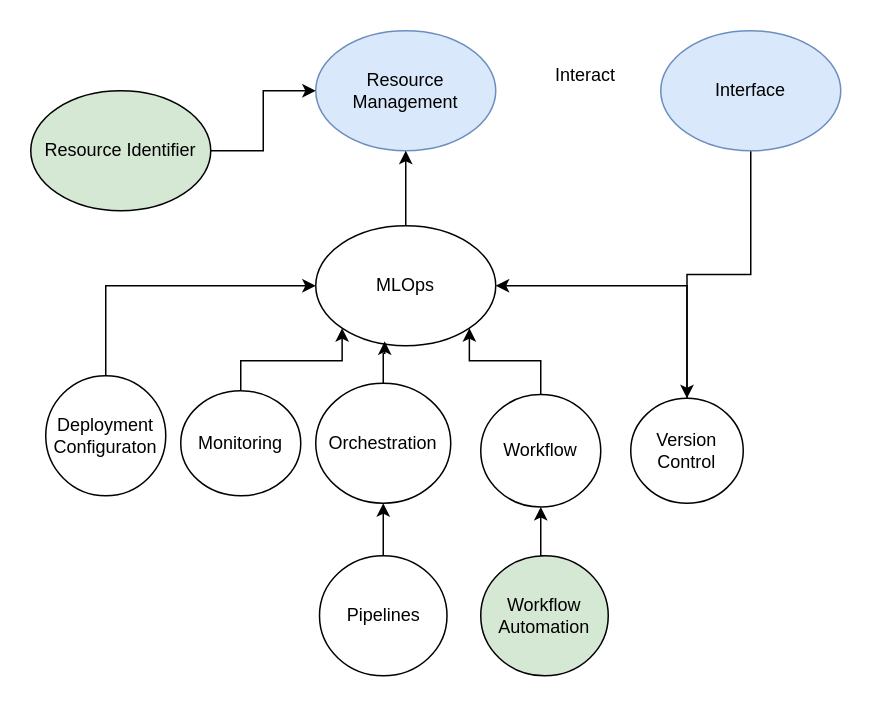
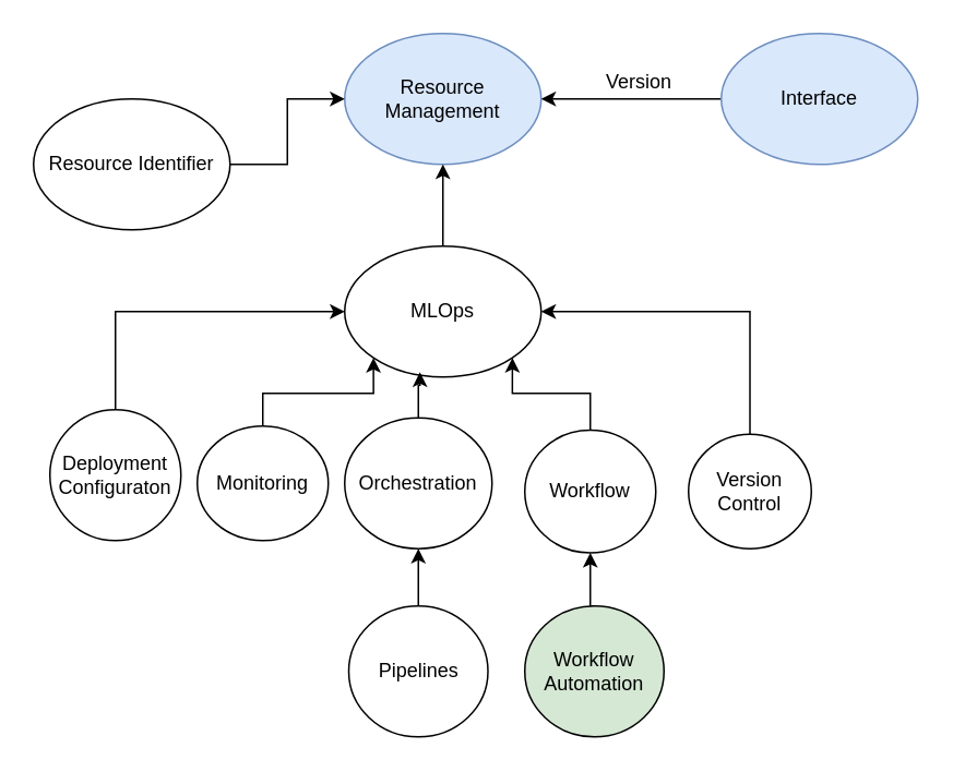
- <mxCell id="23" value="Interact" style="text;html=1;align=center;verticalAlign=middle;whiteSpace=wrap;rounded=0;" vertex="1" parent="1"><mxGeometry x="360" y="35" width="60" height="30" as="geometry" /></mxCell>
+ <mxCell id="23" value="Version" style="text;html=1;align=center;verticalAlign=middle;whiteSpace=wrap;rounded=0;" vertex="1" parent="1"><mxGeometry x="360" y="35" width="60" height="30" as="geometry" /></mxCell>
- <mxCell id="6" value="Resource Identifier" style="ellipse;whiteSpace=wrap;html=1;fillColor=#d5e8d4;" parent="1" vertex="1"><mxGeometry x="20" y="60" width="120" height="80" as="geometry" /></mxCell>
+ <mxCell id="6" value="Resource Identifier" style="ellipse;whiteSpace=wrap;html=1;" parent="1" vertex="1"><mxGeometry x="20" y="60" width="120" height="80" as="geometry" /></mxCell>
- <mxCell id="21" style="edgeStyle=orthogonalEdgeStyle;rounded=0;orthogonalLoop=1;jettySize=auto;html=1;" edge="1" parent="1" source="22" target="10"><mxGeometry relative="1" as="geometry" /></mxCell>
+ <mxCell id="21" style="edgeStyle=orthogonalEdgeStyle;rounded=0;orthogonalLoop=1;jettySize=auto;html=1;entryX=1;entryY=0.5;entryDx=0;entryDy=0;" edge="1" parent="1" source="22" target="2"><mxGeometry relative="1" as="geometry" /></mxCell>
